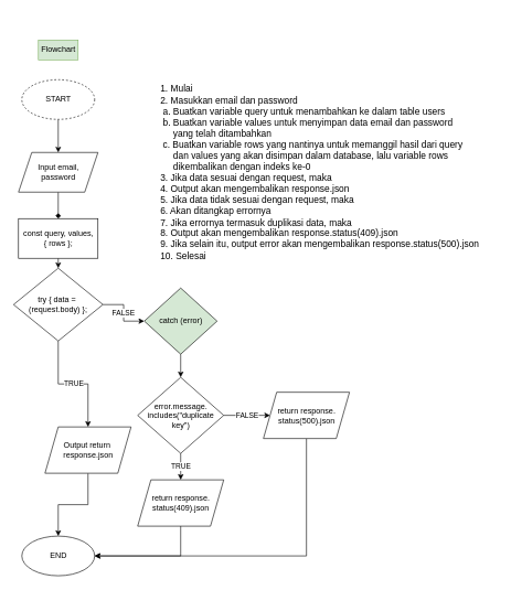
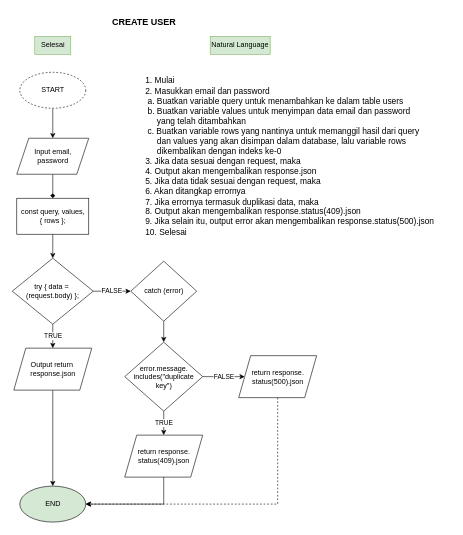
+ <mxCell id="2" value="&lt;font style=&quot;font-size: 15px;&quot;&gt;&lt;b&gt;CREATE USER&lt;/b&gt;&lt;/font&gt;" style="text;html=1;align=center;verticalAlign=middle;whiteSpace=wrap;rounded=0;" parent="1" vertex="1"><mxGeometry x="180" y="20" width="120" height="30" as="geometry" /></mxCell>
- <mxCell id="3" value="Flowchart" style="text;html=1;strokeColor=#82b366;fillColor=#d5e8d4;align=center;verticalAlign=middle;whiteSpace=wrap;rounded=0;" parent="1" vertex="1"><mxGeometry x="57.5" y="60" width="60" height="30" as="geometry" /></mxCell>
+ <mxCell id="3" value="Selesai" style="text;html=1;strokeColor=#82b366;fillColor=#d5e8d4;align=center;verticalAlign=middle;whiteSpace=wrap;rounded=0;" parent="1" vertex="1"><mxGeometry x="57.5" y="60" width="60" height="30" as="geometry" /></mxCell>
+ <mxCell id="6" value="Natural Language" style="text;html=1;strokeColor=#82b366;fillColor=#d5e8d4;align=center;verticalAlign=middle;whiteSpace=wrap;rounded=0;" vertex="1" parent="1"><mxGeometry x="350" y="60" width="100" height="30" as="geometry" /></mxCell>
- <mxCell id="13" value="try { data =&amp;nbsp;&lt;br&gt;(request.body) };" style="rhombus;whiteSpace=wrap;html=1;" vertex="1" parent="1"><mxGeometry x="20" y="405" width="135" height="110" as="geometry" /></mxCell>
+ <mxCell id="13" value="try { data =&amp;nbsp;&lt;br&gt;(request.body) };" style="rhombus;whiteSpace=wrap;html=1;" vertex="1" parent="1"><mxGeometry x="20" y="430" width="135" height="110" as="geometry" /></mxCell>
- <mxCell id="18" value="catch (error)" style="rhombus;whiteSpace=wrap;html=1;fillColor=#d5e8d4;" vertex="1" parent="1"><mxGeometry x="217.5" y="435" width="110" height="100" as="geometry" /></mxCell>
+ <mxCell id="18" value="catch (error)" style="rhombus;whiteSpace=wrap;html=1;" vertex="1" parent="1"><mxGeometry x="217.5" y="435" width="110" height="100" as="geometry" /></mxCell>
- <mxCell id="15" value="Output return&amp;nbsp;&lt;br&gt;response.json" style="shape=parallelogram;perimeter=parallelogramPerimeter;whiteSpace=wrap;html=1;fixedSize=1;" vertex="1" parent="1"><mxGeometry x="67.5" y="645" width="130" height="70" as="geometry" /></mxCell>
+ <mxCell id="15" value="Output return&amp;nbsp;&lt;br&gt;response.json" style="shape=parallelogram;perimeter=parallelogramPerimeter;whiteSpace=wrap;html=1;fixedSize=1;" vertex="1" parent="1"><mxGeometry x="22.5" y="580" width="130" height="70" as="geometry" /></mxCell>
- <mxCell id="16" value="END" style="ellipse;whiteSpace=wrap;html=1;" vertex="1" parent="1"><mxGeometry x="32.5" y="810" width="110" height="60" as="geometry" /></mxCell>
+ <mxCell id="16" value="END" style="ellipse;whiteSpace=wrap;html=1;fillColor=#d5e8d4;" vertex="1" parent="1"><mxGeometry x="32.5" y="810" width="110" height="60" as="geometry" /></mxCell>
- <mxCell id="24" style="edgeStyle=orthogonalEdgeStyle;rounded=0;orthogonalLoop=1;jettySize=auto;html=1;exitX=0.5;exitY=1;exitDx=0;exitDy=0;entryX=1;entryY=0.5;entryDx=0;entryDy=0;" edge="1" parent="1" source="25" target="16"><mxGeometry relative="1" as="geometry"><mxPoint x="177.5" y="880" as="targetPoint" /><Array as="points"><mxPoint x="463" y="840" /></Array></mxGeometry></mxCell>
+ <mxCell id="24" style="edgeStyle=orthogonalEdgeStyle;rounded=0;orthogonalLoop=1;jettySize=auto;html=1;exitX=0.5;exitY=1;exitDx=0;exitDy=0;entryX=1;entryY=0.5;entryDx=0;entryDy=0;dashed=1;" edge="1" parent="1" source="25" target="16"><mxGeometry relative="1" as="geometry"><mxPoint x="177.5" y="880" as="targetPoint" /><Array as="points"><mxPoint x="463" y="840" /></Array></mxGeometry></mxCell>
